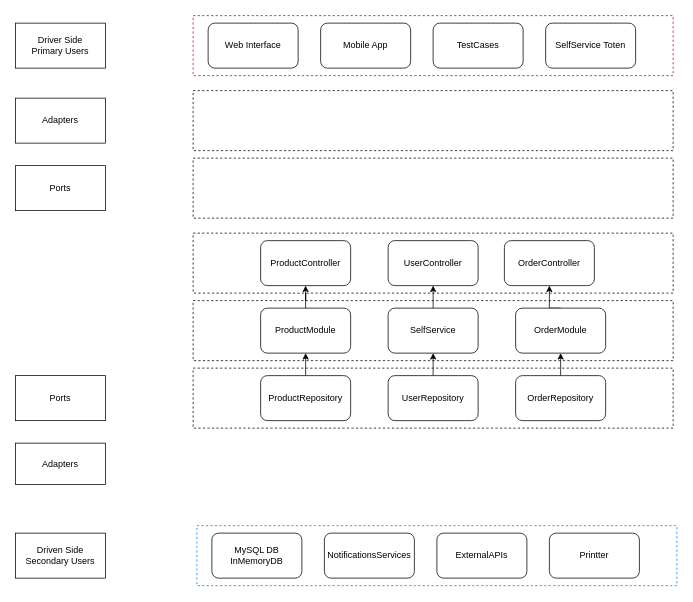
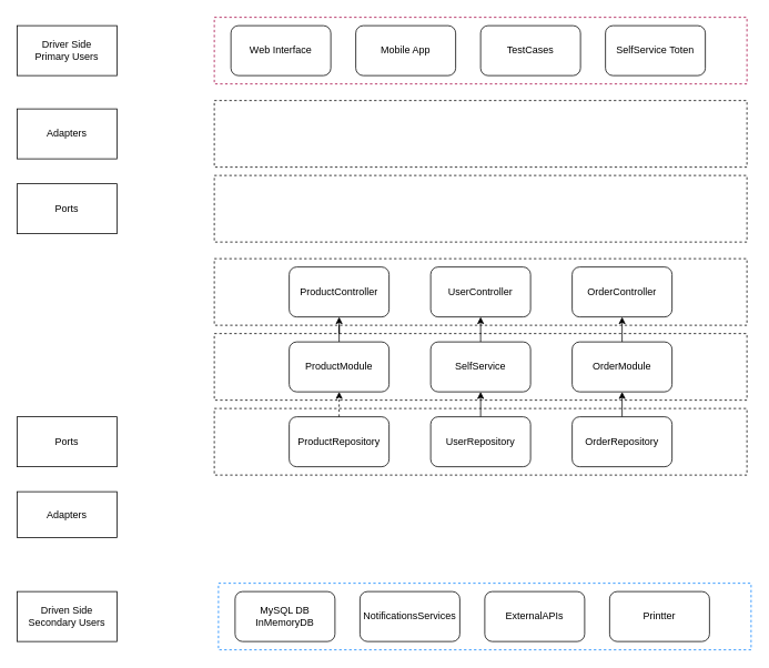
- <mxCell id="19" value="OrderController" style="rounded=1;whiteSpace=wrap;html=1;" vertex="1" parent="1"><mxGeometry x="672" y="320" width="120" height="60" as="geometry" /></mxCell>
+ <mxCell id="19" value="OrderController" style="rounded=1;whiteSpace=wrap;html=1;" vertex="1" parent="1"><mxGeometry x="687" y="320" width="120" height="60" as="geometry" /></mxCell>
- <mxCell id="10" style="edgeStyle=orthogonalEdgeStyle;rounded=0;orthogonalLoop=1;jettySize=auto;html=1;exitX=0.5;exitY=0;exitDx=0;exitDy=0;entryX=0.5;entryY=1;entryDx=0;entryDy=0;" edge="1" parent="1" source="11" target="7"><mxGeometry relative="1" as="geometry" /></mxCell>
+ <mxCell id="10" style="edgeStyle=orthogonalEdgeStyle;rounded=0;orthogonalLoop=1;jettySize=auto;html=1;exitX=0.5;exitY=0;exitDx=0;exitDy=0;entryX=0.5;entryY=1;entryDx=0;entryDy=0;dashed=1;" edge="1" parent="1" source="11" target="7"><mxGeometry relative="1" as="geometry" /></mxCell>
